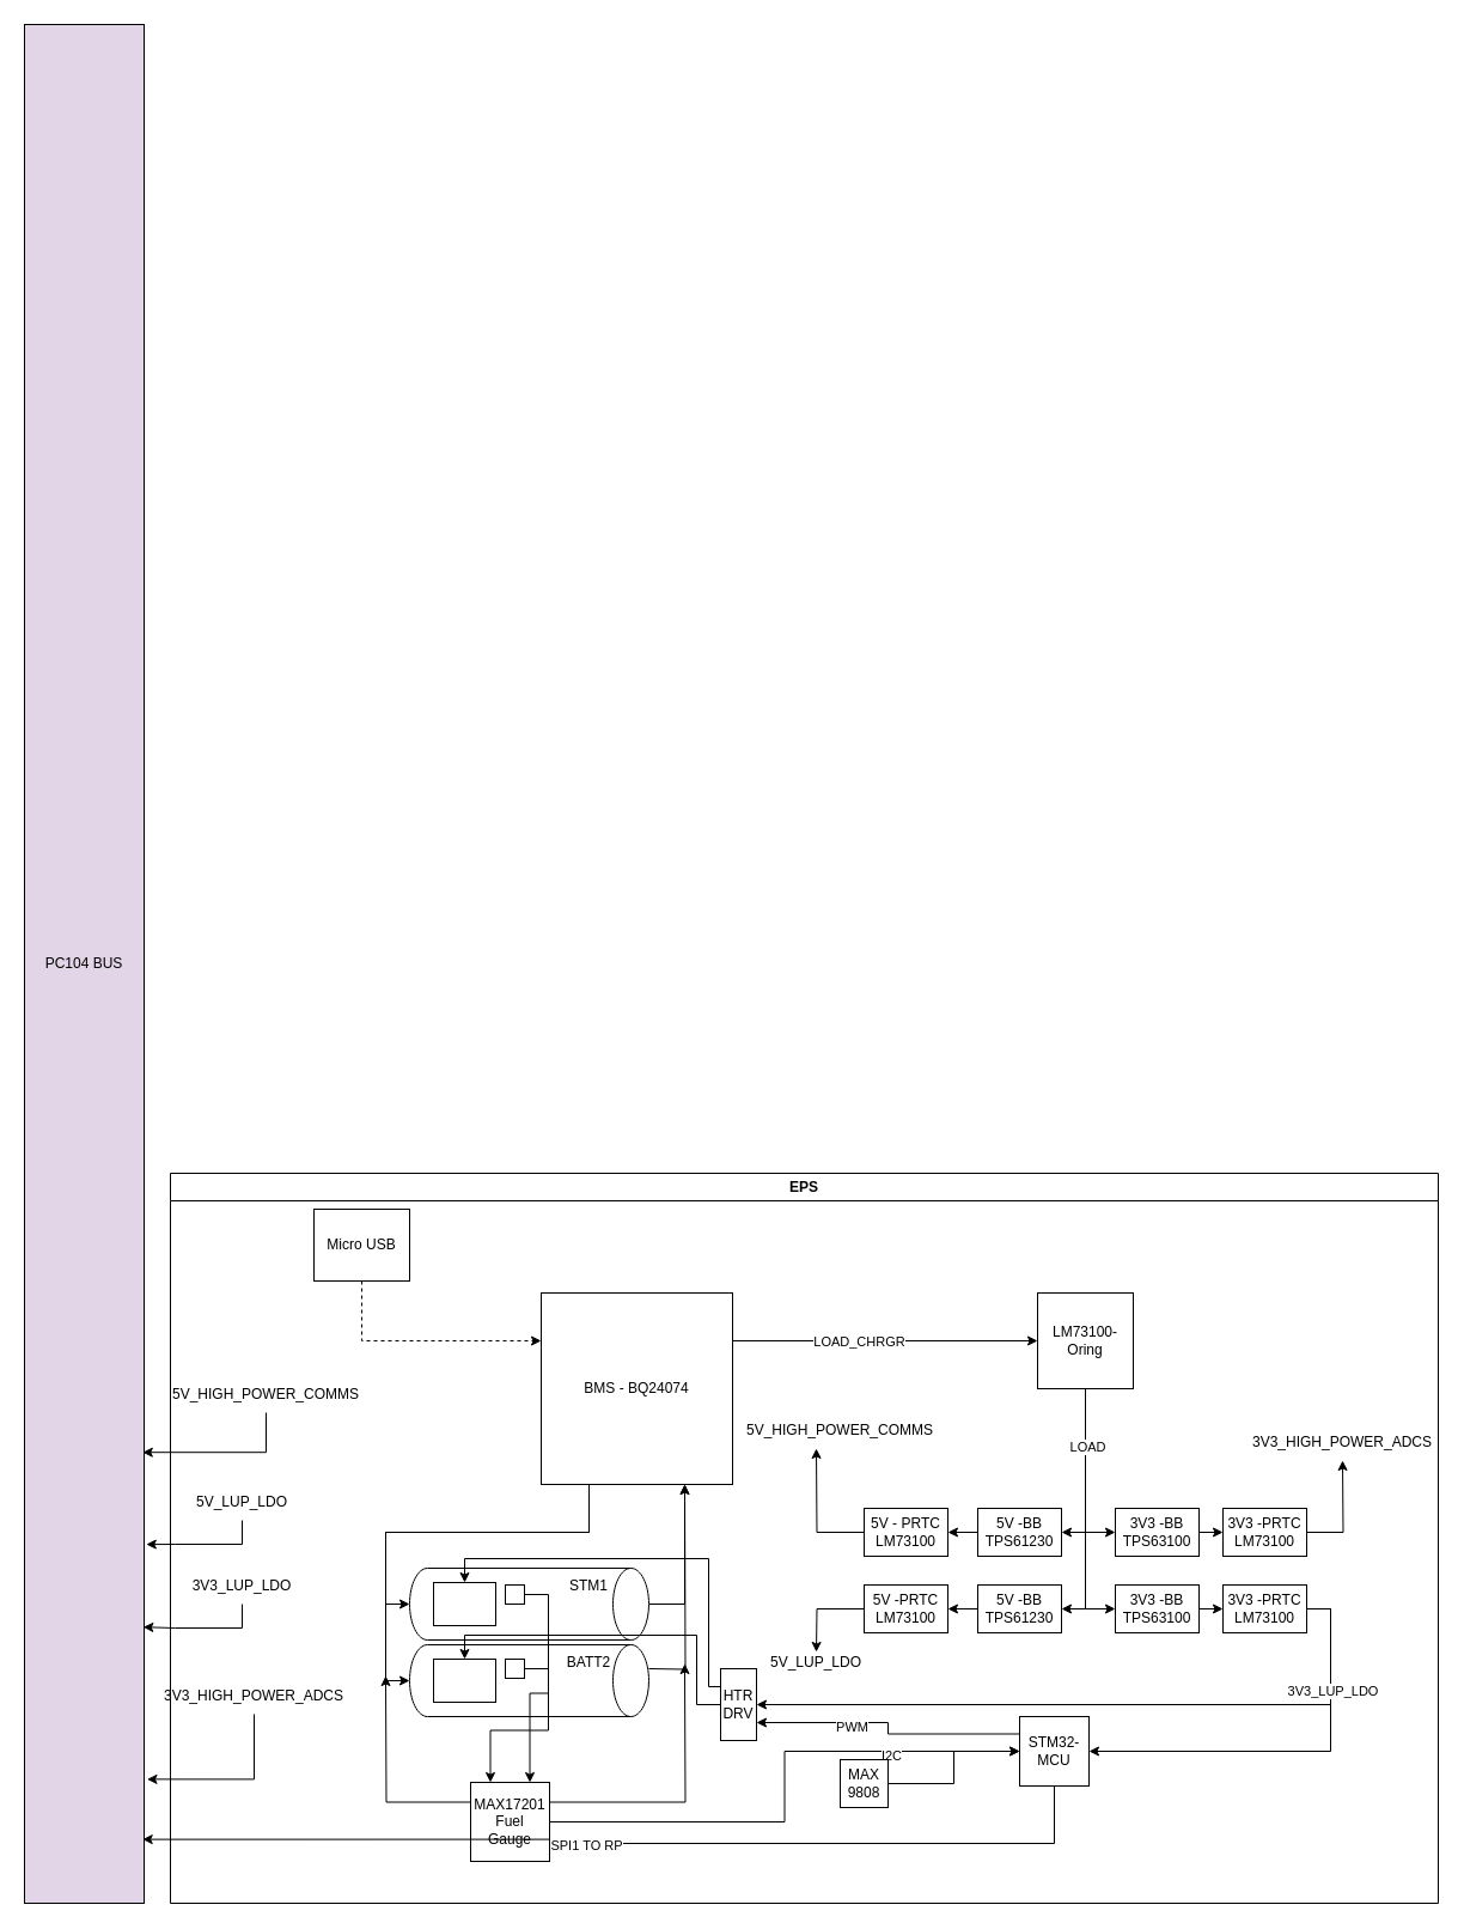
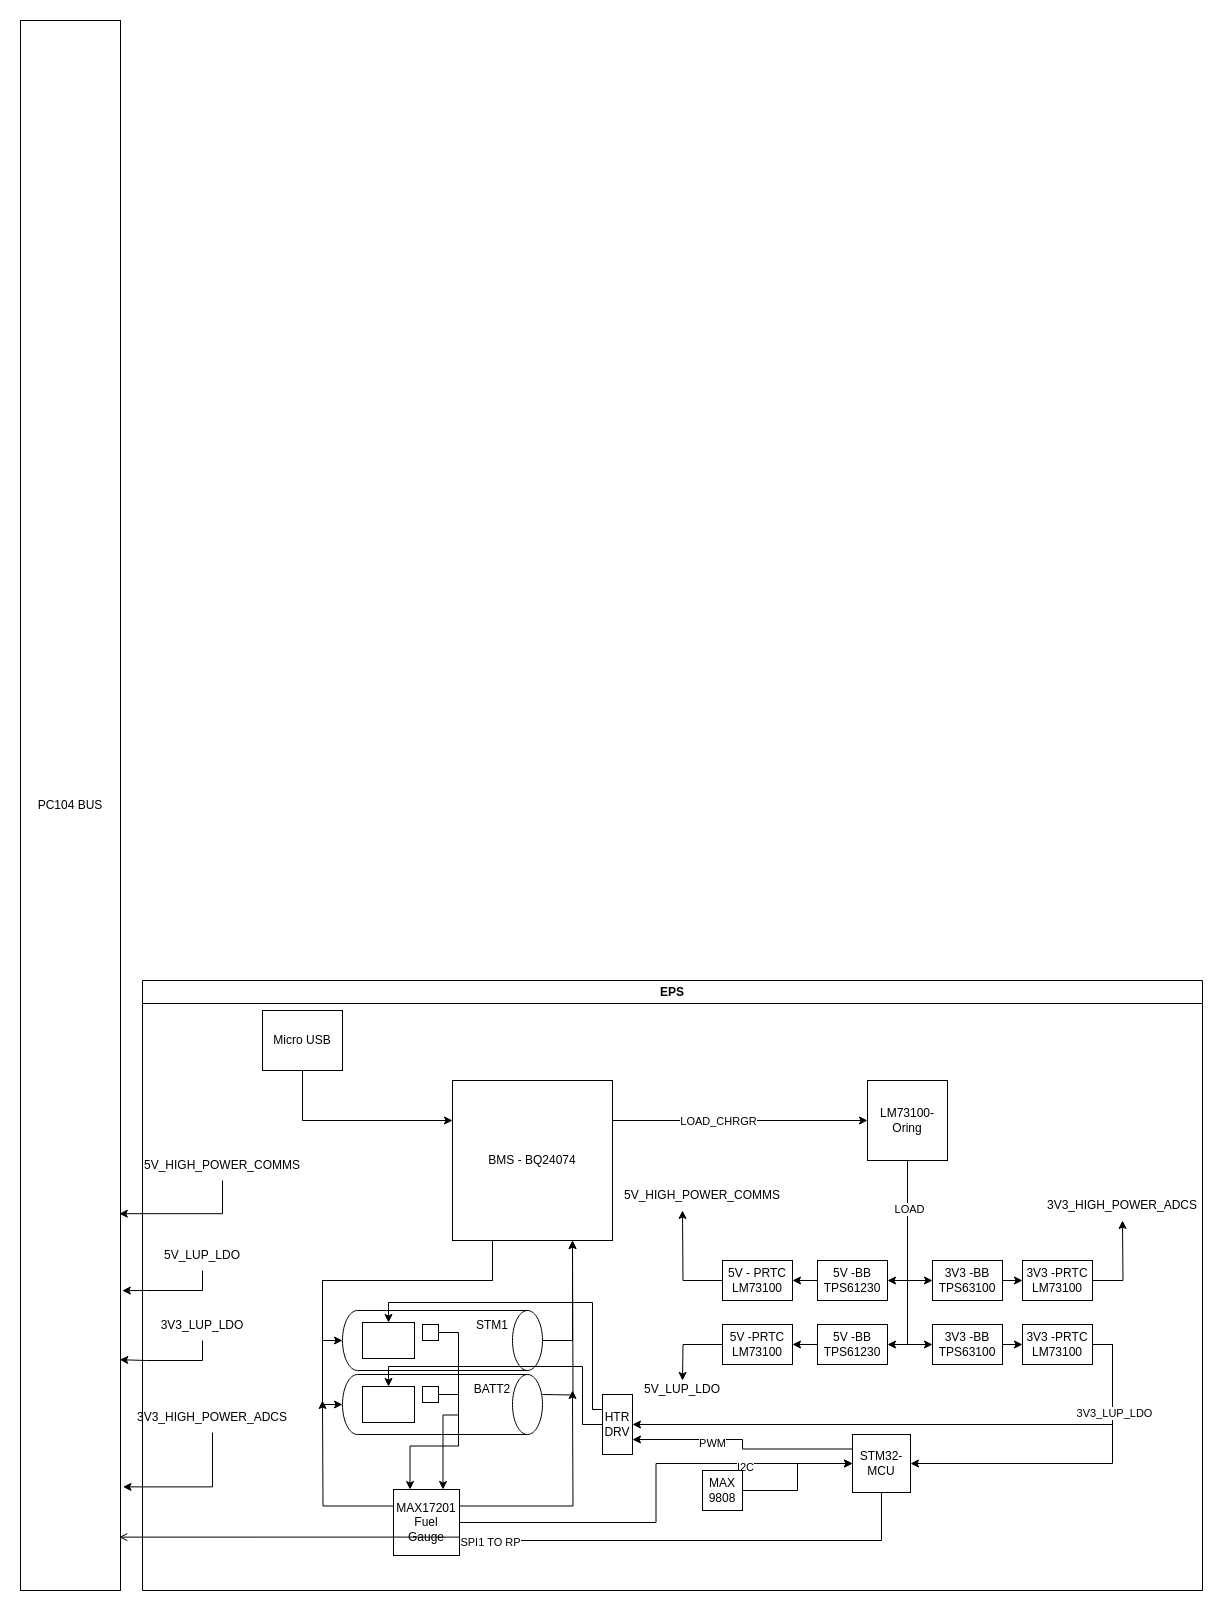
- <mxCell id="25" value="PC104 BUS" style="rounded=0;whiteSpace=wrap;html=1;fillColor=#e1d5e7;" vertex="1" parent="1"><mxGeometry x="20" y="20" width="100" height="1570" as="geometry" /></mxCell>
+ <mxCell id="25" value="PC104 BUS" style="rounded=0;whiteSpace=wrap;html=1;" vertex="1" parent="1"><mxGeometry x="20" y="20" width="100" height="1570" as="geometry" /></mxCell>
- <mxCell id="5" style="edgeStyle=orthogonalEdgeStyle;rounded=0;orthogonalLoop=1;jettySize=auto;html=1;exitX=0.5;exitY=1;exitDx=0;exitDy=0;entryX=0;entryY=0.25;entryDx=0;entryDy=0;dashed=1;" parent="1" source="6" target="4" edge="1"><mxGeometry relative="1" as="geometry" /></mxCell>
+ <mxCell id="5" style="edgeStyle=orthogonalEdgeStyle;rounded=0;orthogonalLoop=1;jettySize=auto;html=1;exitX=0.5;exitY=1;exitDx=0;exitDy=0;entryX=0;entryY=0.25;entryDx=0;entryDy=0;" parent="1" source="6" target="4" edge="1"><mxGeometry relative="1" as="geometry" /></mxCell>
- <mxCell id="62" style="edgeStyle=orthogonalEdgeStyle;rounded=0;orthogonalLoop=1;jettySize=auto;html=1;exitX=0.5;exitY=1;exitDx=0;exitDy=0;entryX=0.987;entryY=0.966;entryDx=0;entryDy=0;entryPerimeter=0;" edge="1" parent="1" source="49" target="25"><mxGeometry relative="1" as="geometry"><Array as="points"><mxPoint x="881" y="1540" /><mxPoint x="486" y="1540" /><mxPoint x="486" y="1537" /></Array></mxGeometry></mxCell>
+ <mxCell id="62" style="edgeStyle=orthogonalEdgeStyle;rounded=0;orthogonalLoop=1;jettySize=auto;html=1;exitX=0.5;exitY=1;exitDx=0;exitDy=0;entryX=0.987;entryY=0.966;entryDx=0;entryDy=0;entryPerimeter=0;endArrow=open;" edge="1" parent="1" source="49" target="25"><mxGeometry relative="1" as="geometry"><Array as="points"><mxPoint x="881" y="1540" /><mxPoint x="486" y="1540" /><mxPoint x="486" y="1537" /></Array></mxGeometry></mxCell>
